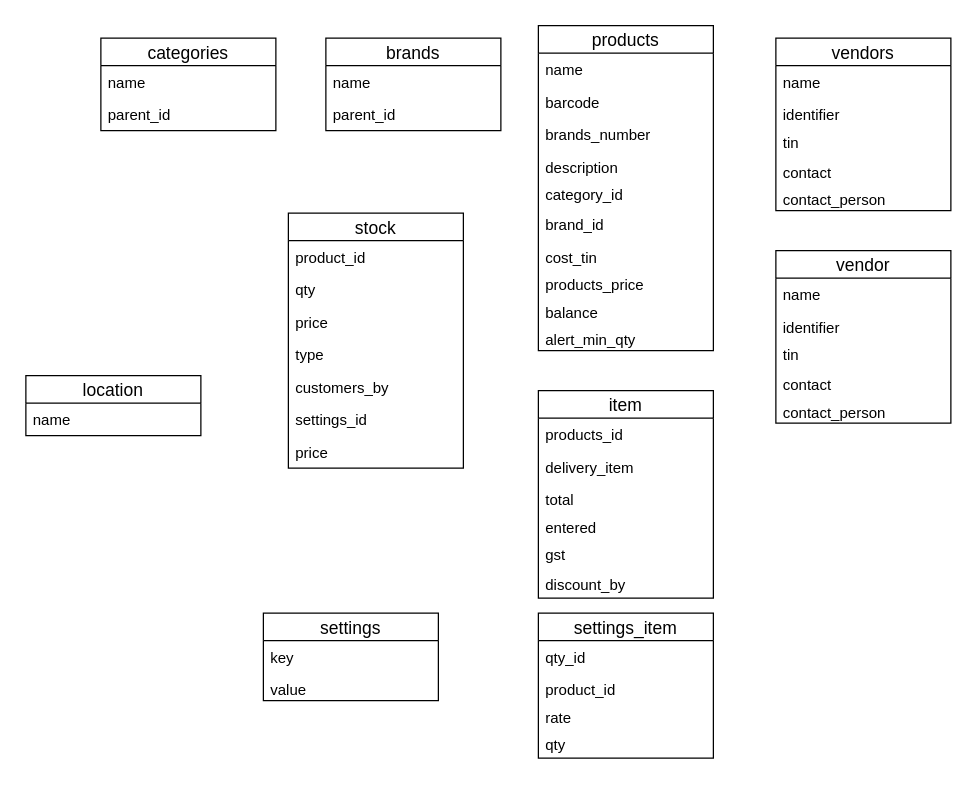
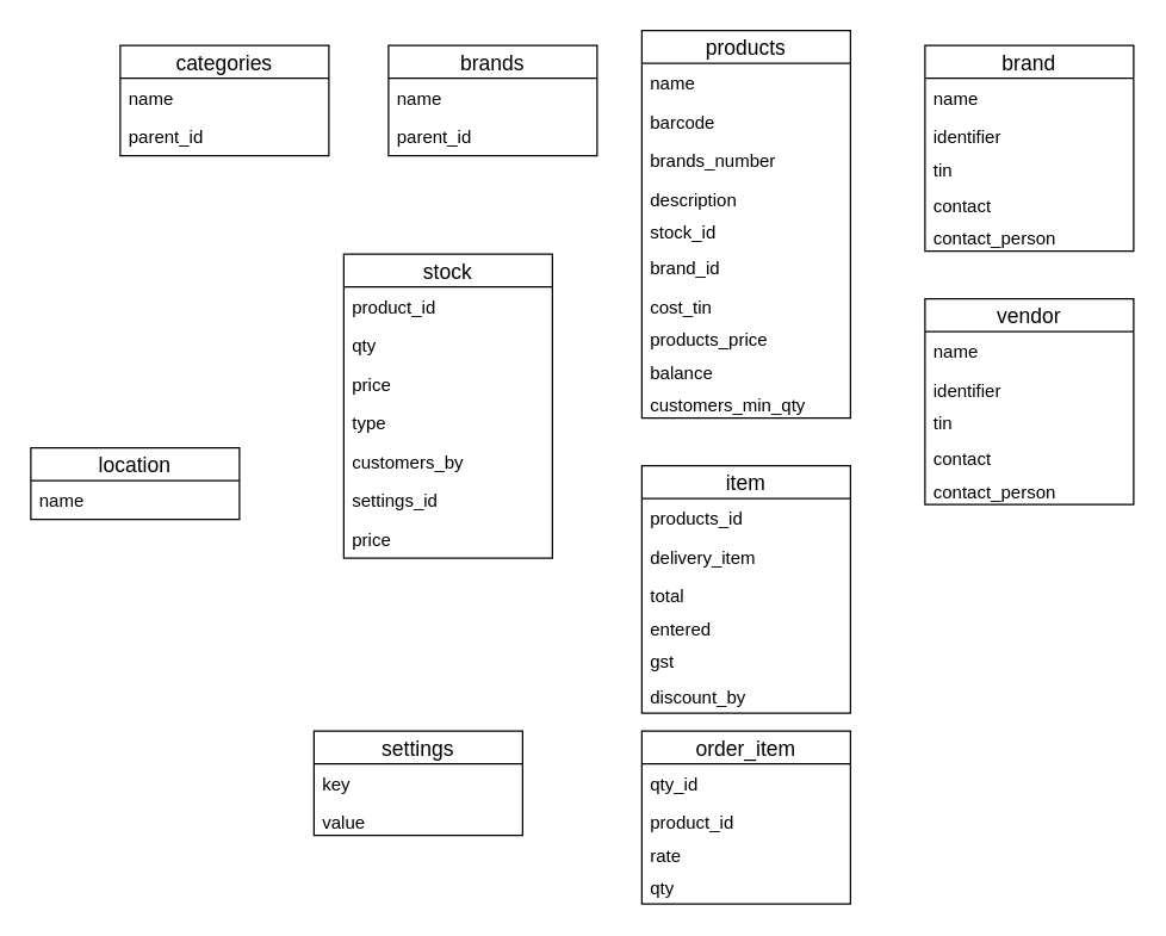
- <mxCell id="8" value="vendors" style="swimlane;fontStyle=0;childLayout=stackLayout;horizontal=1;startSize=22;horizontalStack=0;resizeParent=1;resizeParentMax=0;resizeLast=0;collapsible=1;marginBottom=0;align=center;fontSize=14;" parent="1" vertex="1"><mxGeometry x="620" y="30" width="140" height="138" as="geometry" /></mxCell>
+ <mxCell id="8" value="brand" style="swimlane;fontStyle=0;childLayout=stackLayout;horizontal=1;startSize=22;horizontalStack=0;resizeParent=1;resizeParentMax=0;resizeLast=0;collapsible=1;marginBottom=0;align=center;fontSize=14;" parent="1" vertex="1"><mxGeometry x="620" y="30" width="140" height="138" as="geometry" /></mxCell>
- <mxCell id="35" value="category_id" style="text;strokeColor=none;fillColor=none;spacingLeft=4;spacingRight=4;overflow=hidden;rotatable=0;points=[[0,0.5],[1,0.5]];portConstraint=eastwest;fontSize=12;" parent="30" vertex="1"><mxGeometry y="122" width="140" height="24" as="geometry" /></mxCell>
+ <mxCell id="35" value="stock_id" style="text;strokeColor=none;fillColor=none;spacingLeft=4;spacingRight=4;overflow=hidden;rotatable=0;points=[[0,0.5],[1,0.5]];portConstraint=eastwest;fontSize=12;" parent="30" vertex="1"><mxGeometry y="122" width="140" height="24" as="geometry" /></mxCell>
- <mxCell id="40" value="alert_min_qty" style="text;strokeColor=none;fillColor=none;spacingLeft=4;spacingRight=4;overflow=hidden;rotatable=0;points=[[0,0.5],[1,0.5]];portConstraint=eastwest;fontSize=12;" parent="30" vertex="1"><mxGeometry y="238" width="140" height="22" as="geometry" /></mxCell>
+ <mxCell id="40" value="customers_min_qty" style="text;strokeColor=none;fillColor=none;spacingLeft=4;spacingRight=4;overflow=hidden;rotatable=0;points=[[0,0.5],[1,0.5]];portConstraint=eastwest;fontSize=12;" parent="30" vertex="1"><mxGeometry y="238" width="140" height="22" as="geometry" /></mxCell>
- <mxCell id="16" value="settings_item" style="swimlane;fontStyle=0;childLayout=stackLayout;horizontal=1;startSize=22;horizontalStack=0;resizeParent=1;resizeParentMax=0;resizeLast=0;collapsible=1;marginBottom=0;align=center;fontSize=14;" parent="1" vertex="1"><mxGeometry x="430" y="490" width="140" height="116" as="geometry" /></mxCell>
+ <mxCell id="16" value="order_item" style="swimlane;fontStyle=0;childLayout=stackLayout;horizontal=1;startSize=22;horizontalStack=0;resizeParent=1;resizeParentMax=0;resizeLast=0;collapsible=1;marginBottom=0;align=center;fontSize=14;" parent="1" vertex="1"><mxGeometry x="430" y="490" width="140" height="116" as="geometry" /></mxCell>
